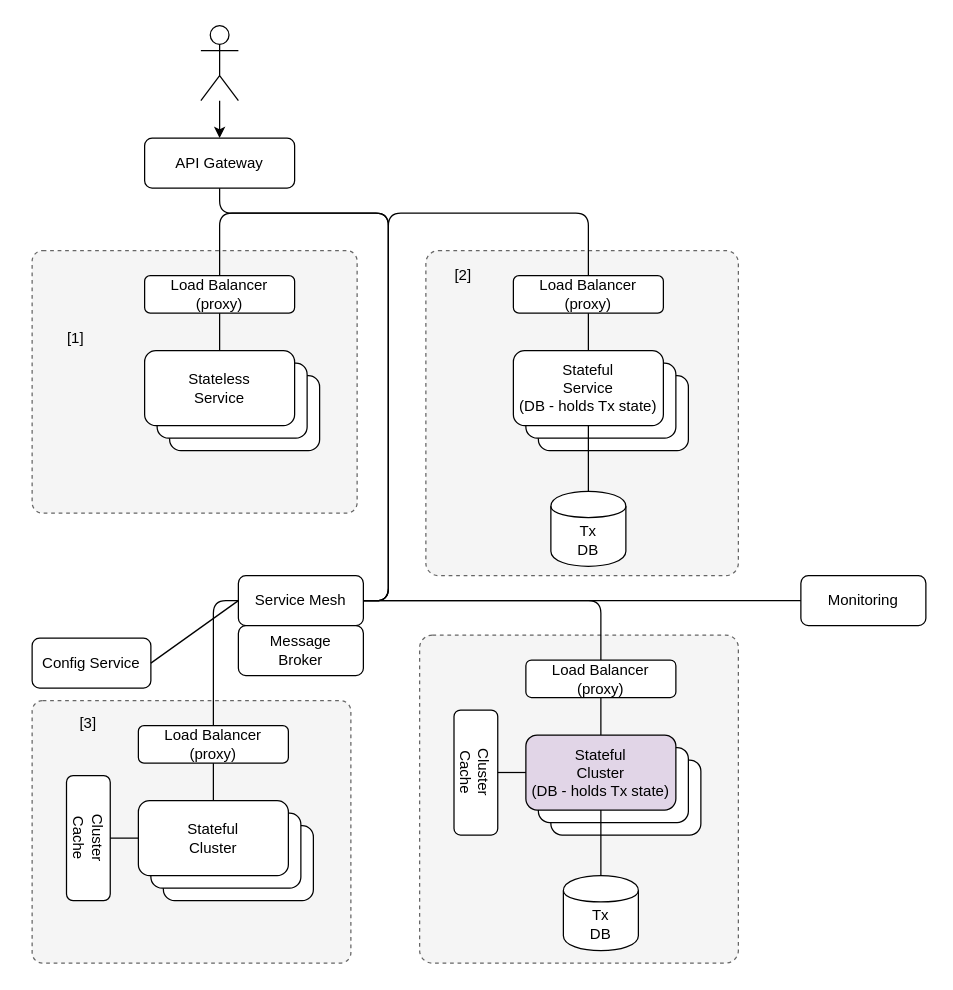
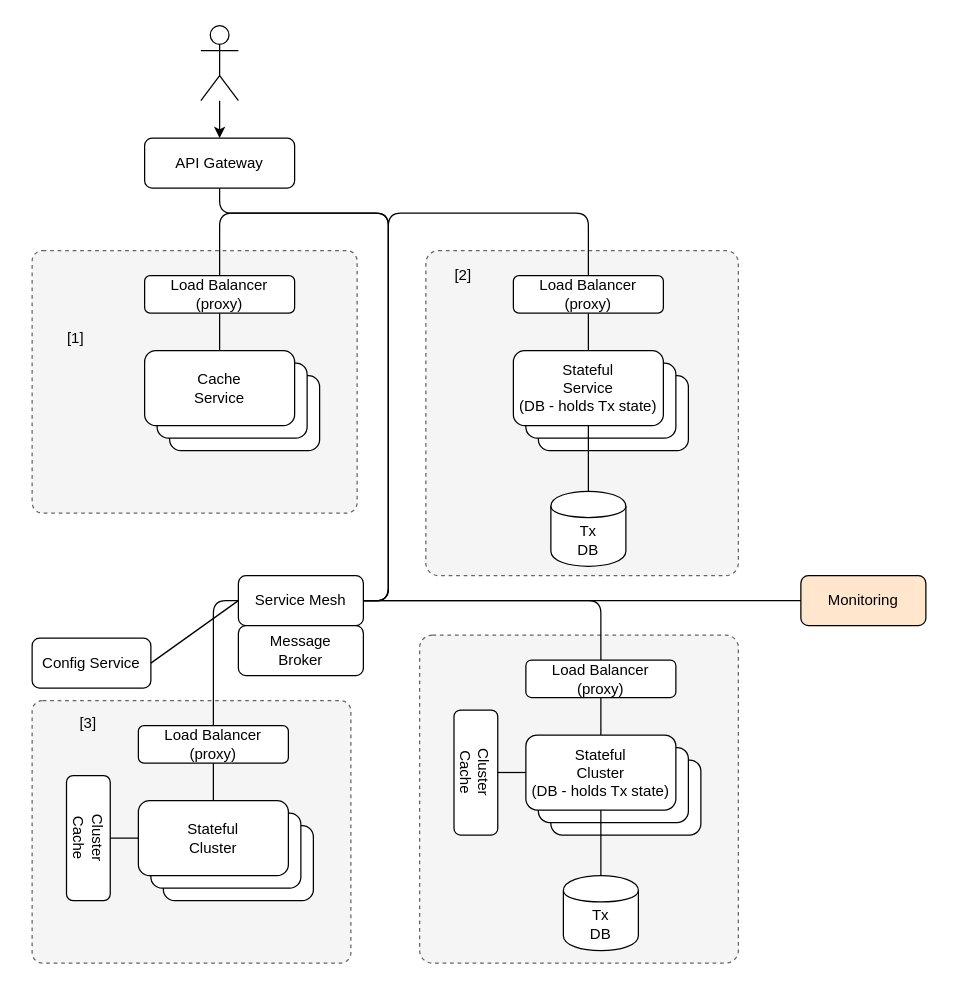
- <mxCell id="6" value="Stateless&lt;br&gt;Service" style="rounded=1;whiteSpace=wrap;html=1;" vertex="1" parent="1"><mxGeometry x="115" y="280" width="120" height="60" as="geometry" /></mxCell>
+ <mxCell id="6" value="Cache&lt;br&gt;Service" style="rounded=1;whiteSpace=wrap;html=1;" vertex="1" parent="1"><mxGeometry x="115" y="280" width="120" height="60" as="geometry" /></mxCell>
- <mxCell id="44" value="Monitoring" style="rounded=1;whiteSpace=wrap;html=1;" vertex="1" parent="1"><mxGeometry x="640" y="460" width="100" height="40" as="geometry" /></mxCell>
+ <mxCell id="44" value="Monitoring" style="rounded=1;whiteSpace=wrap;html=1;fillColor=#ffe6cc;" vertex="1" parent="1"><mxGeometry x="640" y="460" width="100" height="40" as="geometry" /></mxCell>
- <mxCell id="28" value="Stateful&lt;br&gt;Cluster&lt;br&gt;(DB - holds Tx state)" style="rounded=1;whiteSpace=wrap;html=1;fillColor=#e1d5e7;" vertex="1" parent="1"><mxGeometry x="420" y="587.5" width="120" height="60" as="geometry" /></mxCell>
+ <mxCell id="28" value="Stateful&lt;br&gt;Cluster&lt;br&gt;(DB - holds Tx state)" style="rounded=1;whiteSpace=wrap;html=1;" vertex="1" parent="1"><mxGeometry x="420" y="587.5" width="120" height="60" as="geometry" /></mxCell>
